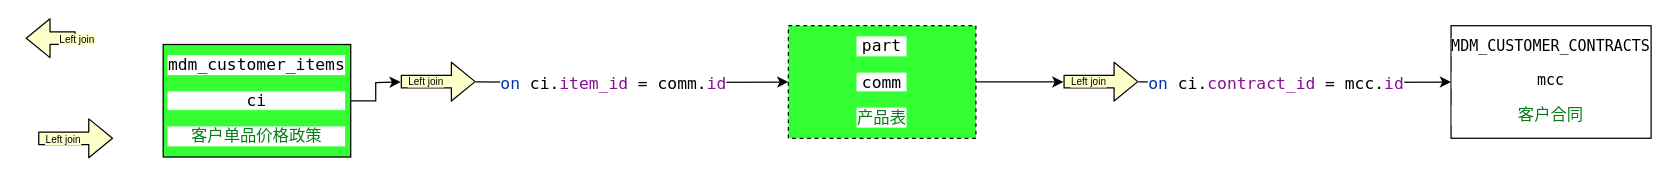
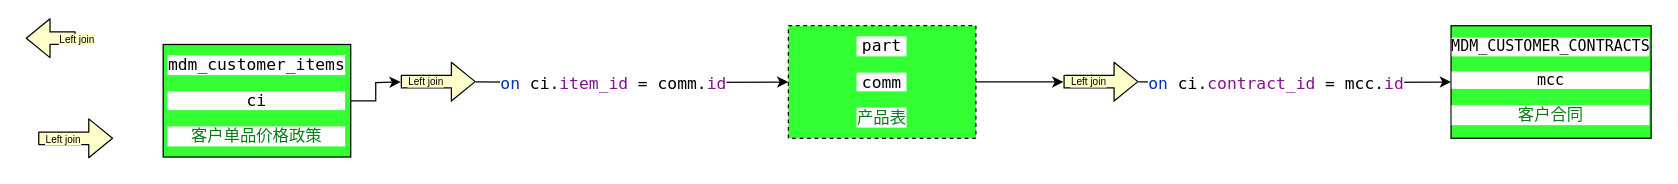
- <mxCell id="16" value="&lt;div style=&quot;text-align: center;&quot;&gt;&lt;pre style=&quot;background-color: rgb(255, 255, 255); color: rgb(8, 8, 8); font-family: &amp;quot;JetBrains Mono&amp;quot;, monospace;&quot;&gt;&lt;pre style=&quot;font-family: &amp;quot;JetBrains Mono&amp;quot;, monospace;&quot;&gt;&lt;span style=&quot;color: rgb(0, 0, 0);&quot;&gt;&lt;font style=&quot;font-size: 12px;&quot;&gt;MDM_CUSTOMER_CONTRACTS&lt;/font&gt;&lt;/span&gt;&lt;/pre&gt;&lt;/pre&gt;&lt;pre style=&quot;background-color: rgb(255, 255, 255); font-family: &amp;quot;JetBrains Mono&amp;quot;, monospace;&quot;&gt;&lt;pre style=&quot;font-family: &amp;quot;JetBrains Mono&amp;quot;, monospace;&quot;&gt;mcc&lt;/pre&gt;&lt;/pre&gt;&lt;/div&gt;&lt;div style=&quot;text-align: center;&quot;&gt;&lt;pre style=&quot;background-color: rgb(255, 255, 255); color: rgb(8, 8, 8); font-family: 宋体, monospace;&quot;&gt;&lt;pre style=&quot;font-family: 宋体, monospace;&quot;&gt;&lt;pre style=&quot;font-family: 宋体, monospace; font-size: 9.8pt;&quot;&gt;&lt;span style=&quot;color:#067d17;&quot;&gt;客户合同&lt;/span&gt;&lt;/pre&gt;&lt;/pre&gt;&lt;/pre&gt;&lt;/div&gt;" style="rounded=0;whiteSpace=wrap;html=1;fillColor=#ffffff;align=center;" vertex="1" parent="1"><mxGeometry x="1160" y="20" width="160" height="90" as="geometry" /></mxCell>
+ <mxCell id="16" value="&lt;div style=&quot;text-align: center;&quot;&gt;&lt;pre style=&quot;background-color: rgb(255, 255, 255); color: rgb(8, 8, 8); font-family: &amp;quot;JetBrains Mono&amp;quot;, monospace;&quot;&gt;&lt;pre style=&quot;font-family: &amp;quot;JetBrains Mono&amp;quot;, monospace;&quot;&gt;&lt;span style=&quot;color: rgb(0, 0, 0);&quot;&gt;&lt;font style=&quot;font-size: 12px;&quot;&gt;MDM_CUSTOMER_CONTRACTS&lt;/font&gt;&lt;/span&gt;&lt;/pre&gt;&lt;/pre&gt;&lt;pre style=&quot;background-color: rgb(255, 255, 255); font-family: &amp;quot;JetBrains Mono&amp;quot;, monospace;&quot;&gt;&lt;pre style=&quot;font-family: &amp;quot;JetBrains Mono&amp;quot;, monospace;&quot;&gt;mcc&lt;/pre&gt;&lt;/pre&gt;&lt;/div&gt;&lt;div style=&quot;text-align: center;&quot;&gt;&lt;pre style=&quot;background-color: rgb(255, 255, 255); color: rgb(8, 8, 8); font-family: 宋体, monospace;&quot;&gt;&lt;pre style=&quot;font-family: 宋体, monospace;&quot;&gt;&lt;pre style=&quot;font-family: 宋体, monospace; font-size: 9.8pt;&quot;&gt;&lt;span style=&quot;color:#067d17;&quot;&gt;客户合同&lt;/span&gt;&lt;/pre&gt;&lt;/pre&gt;&lt;/pre&gt;&lt;/div&gt;" style="rounded=0;whiteSpace=wrap;html=1;fillColor=#33FF33;align=center;" vertex="1" parent="1"><mxGeometry x="1160" y="20" width="160" height="90" as="geometry" /></mxCell>
